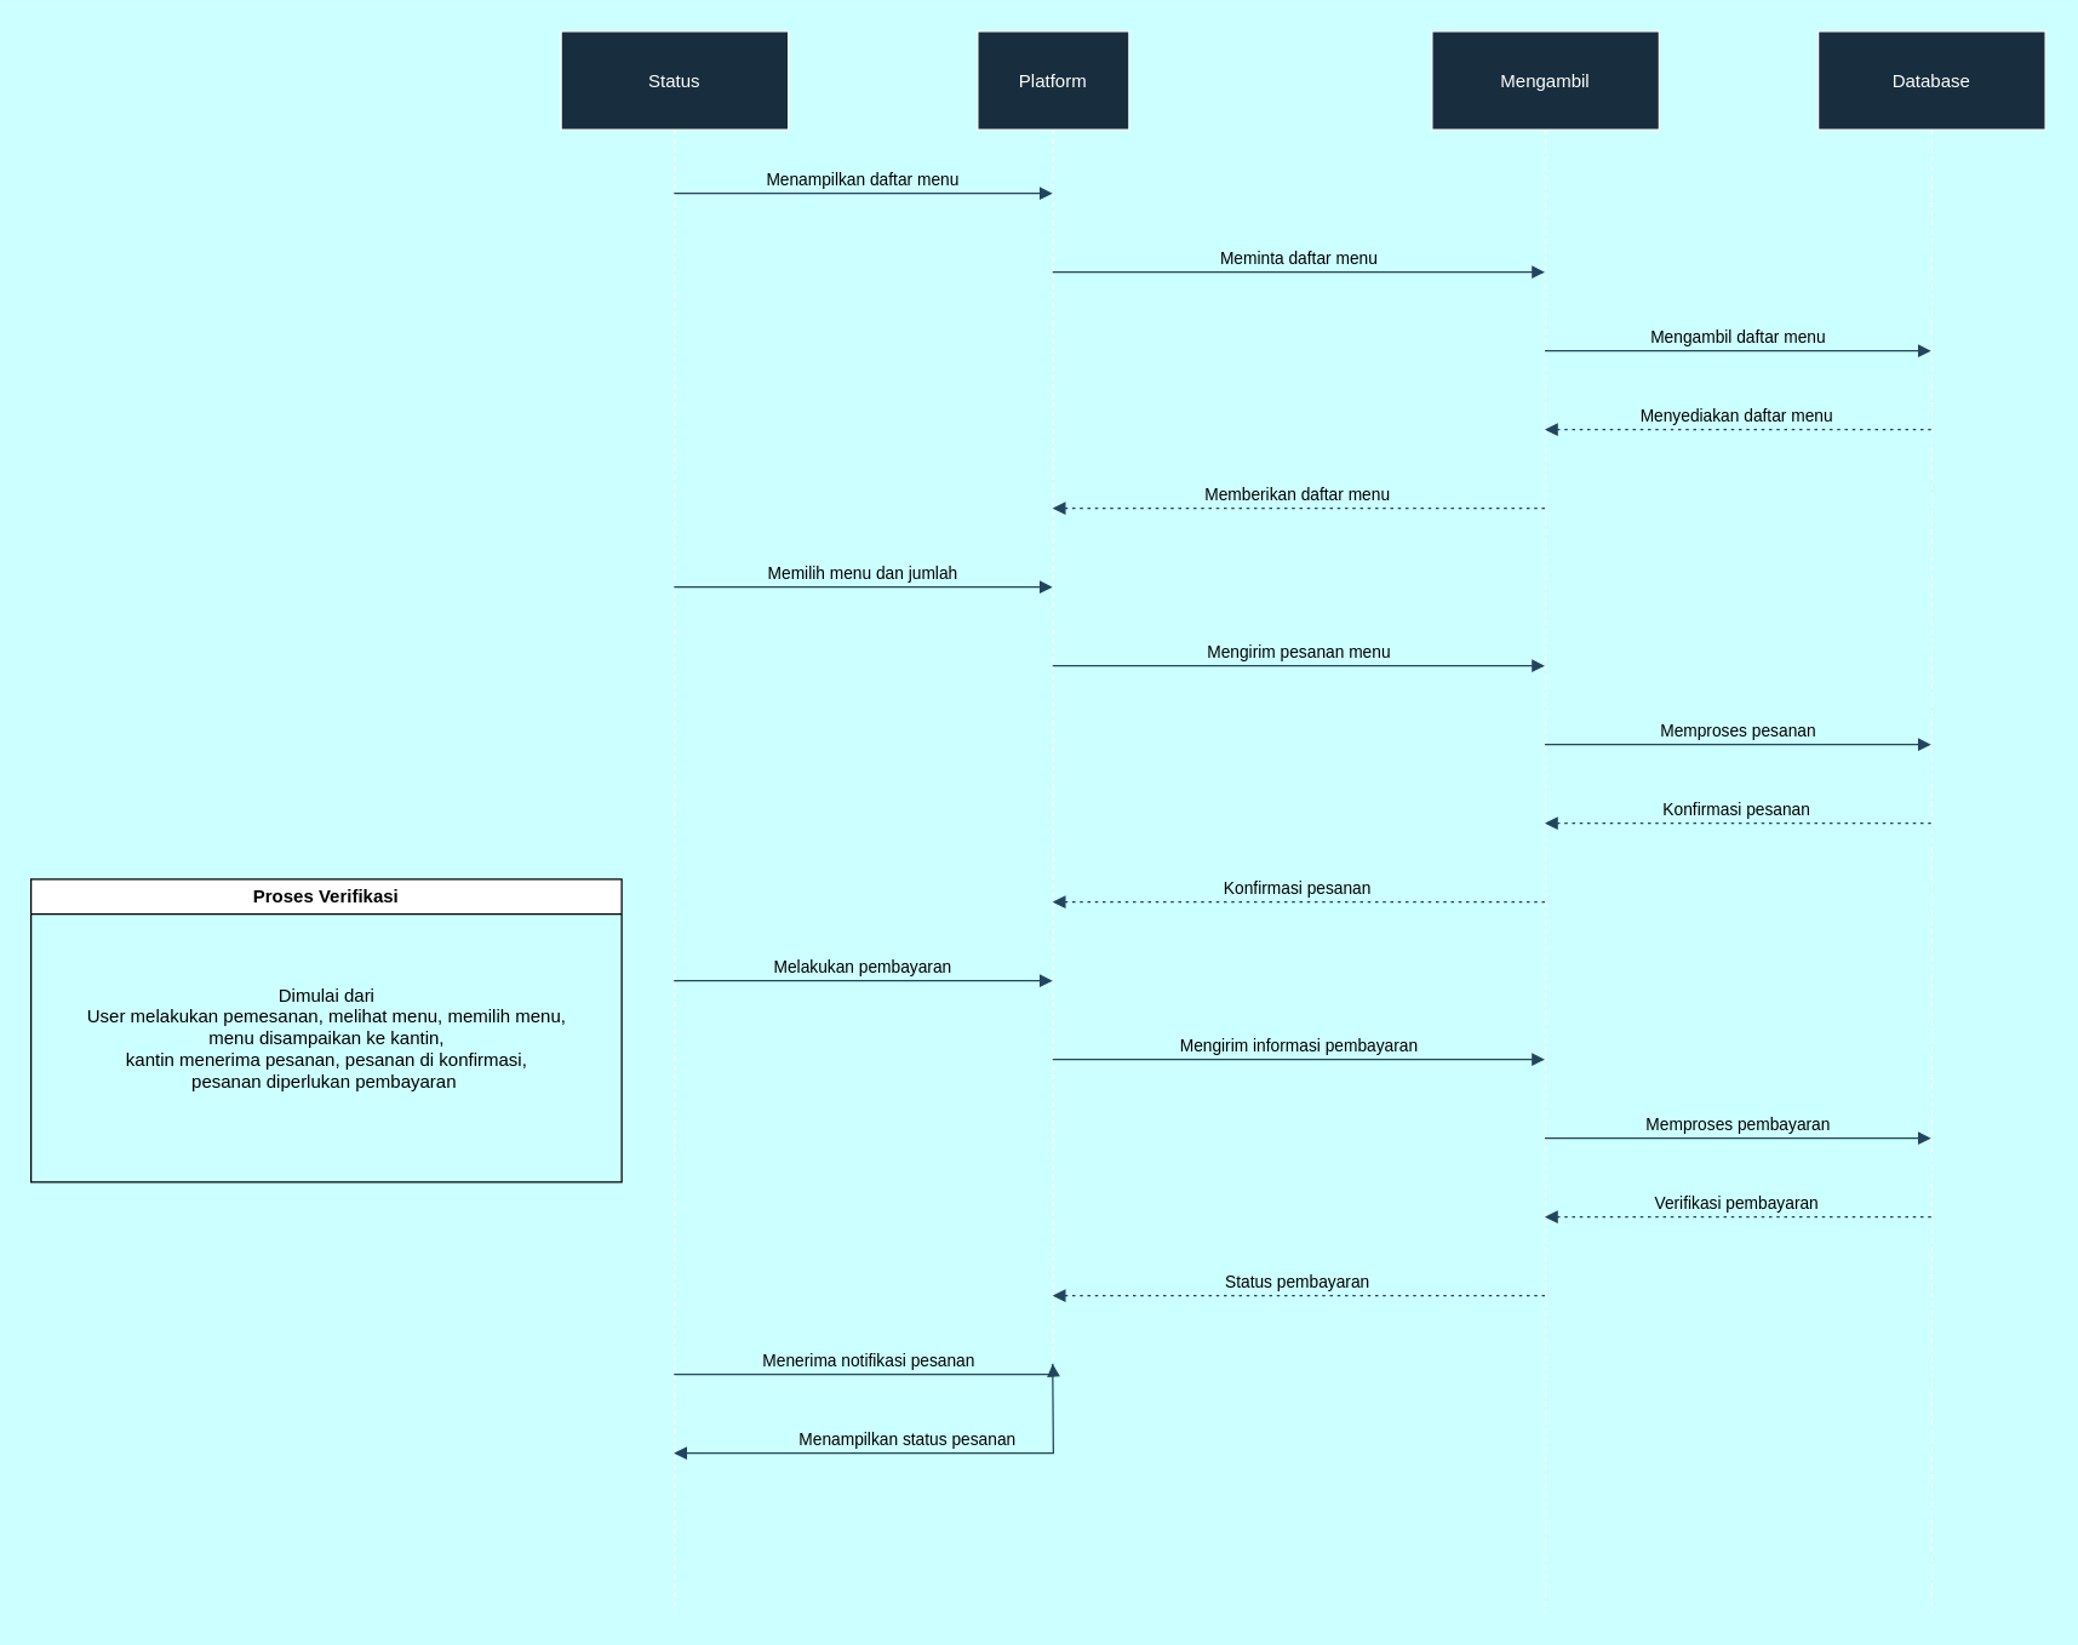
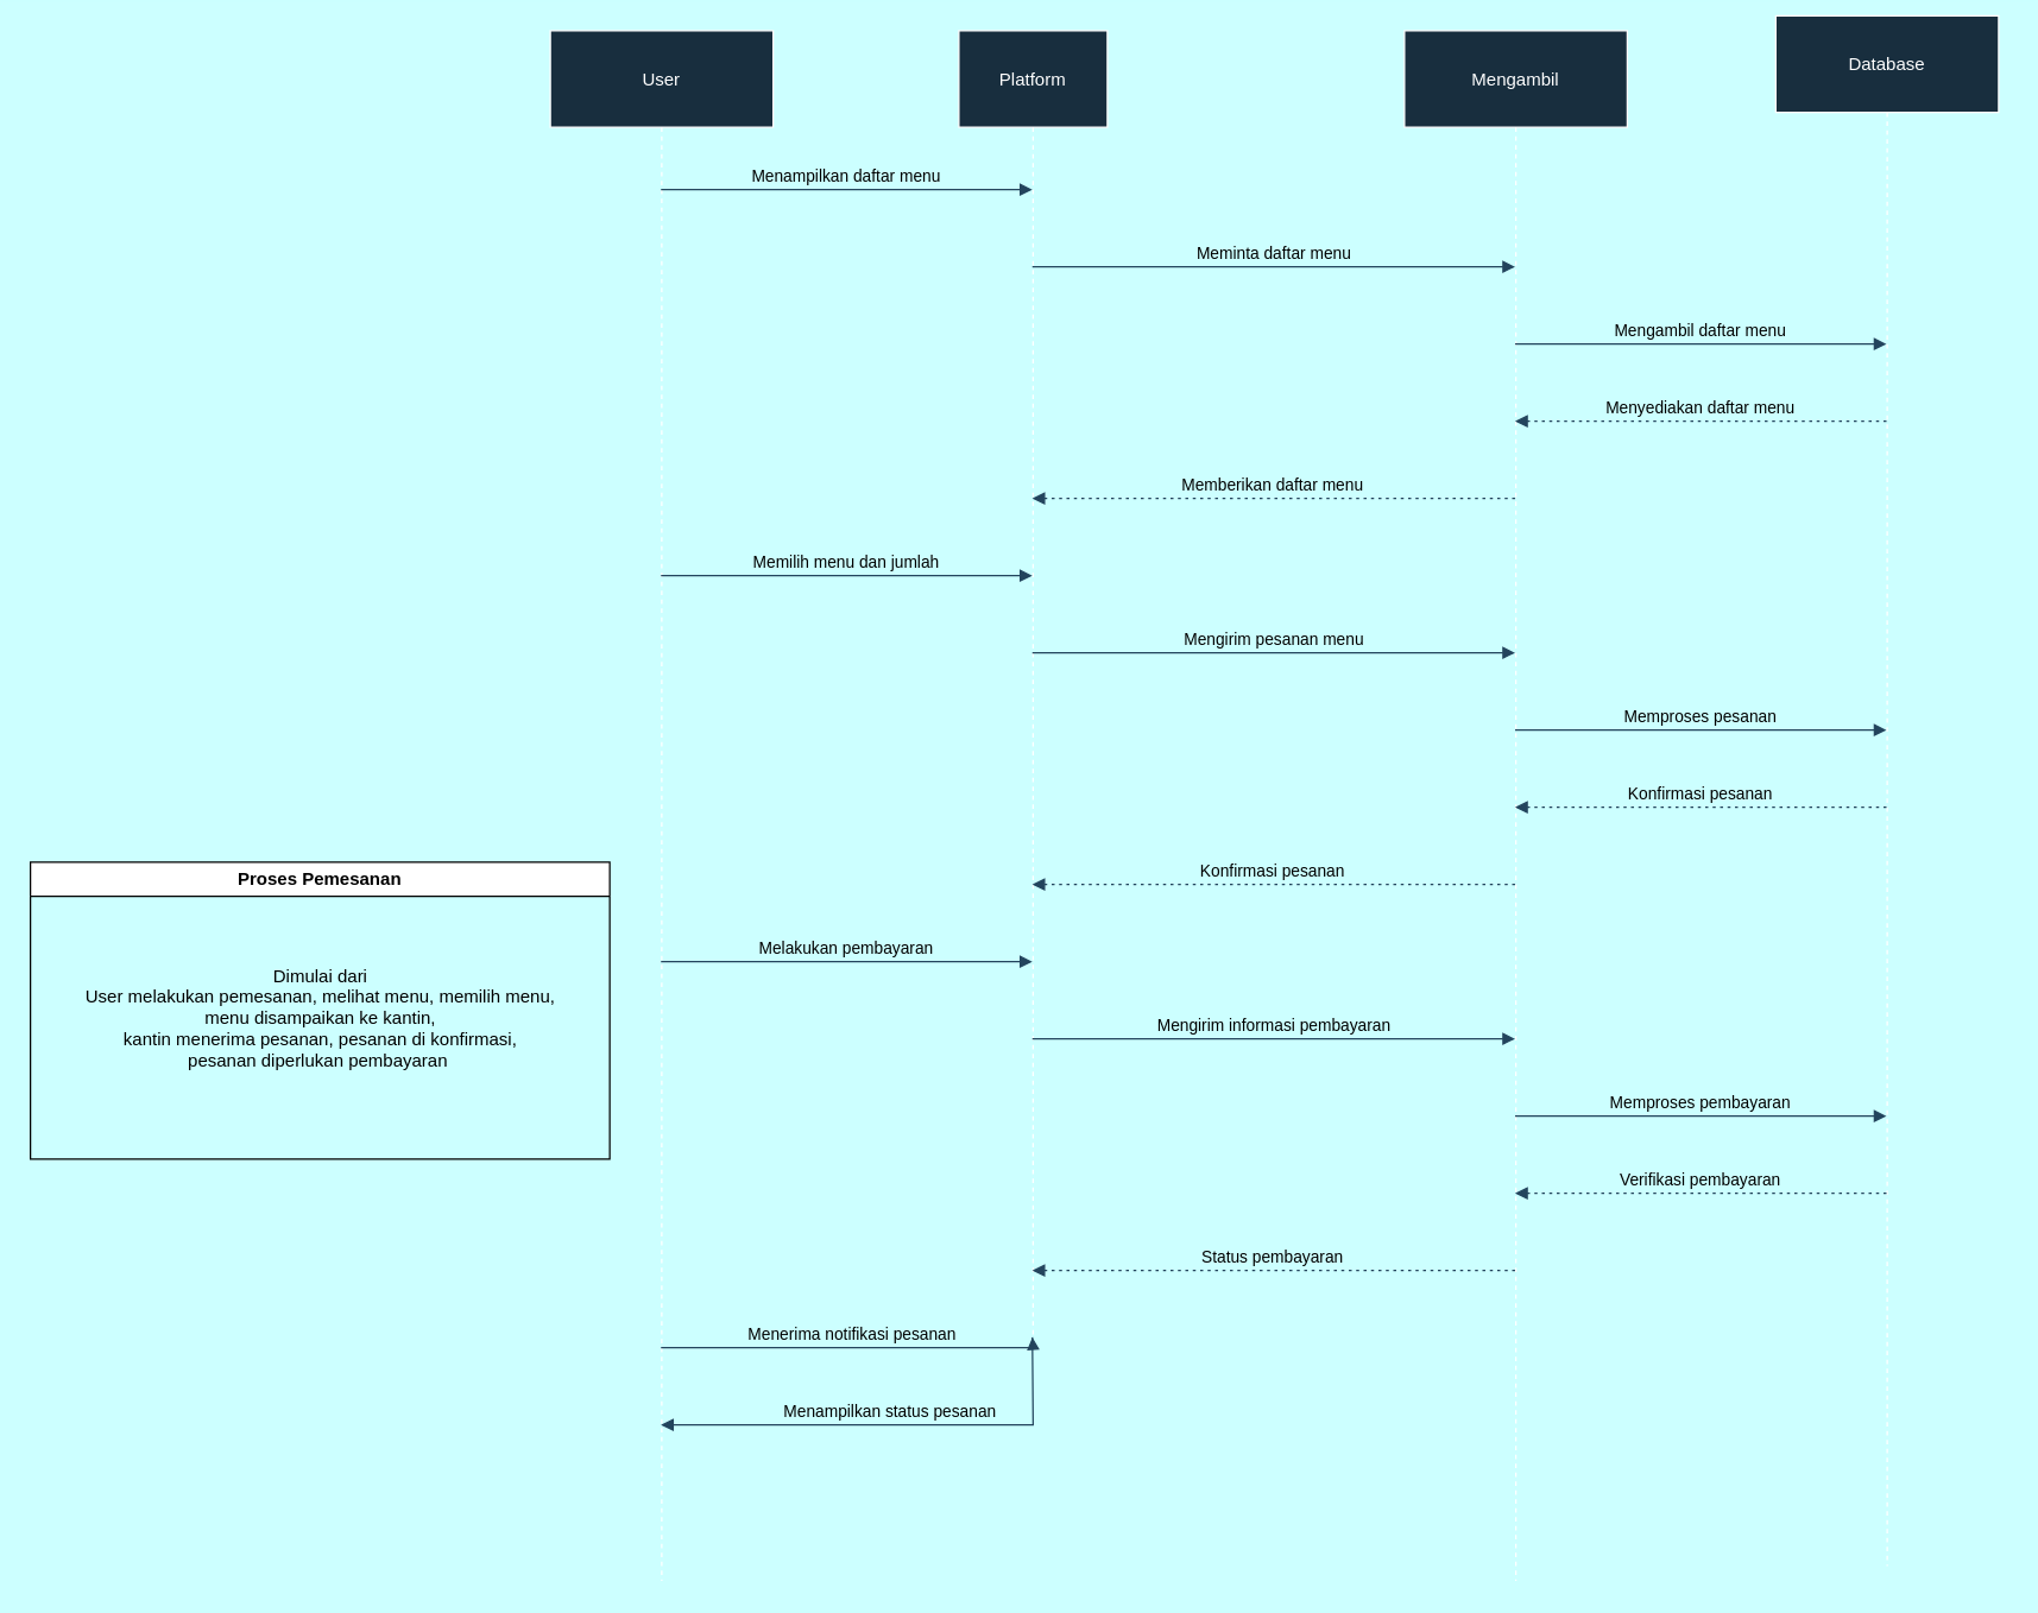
- <mxCell id="2" value="Status" style="shape=umlLifeline;perimeter=lifelinePerimeter;whiteSpace=wrap;container=1;dropTarget=0;collapsible=0;recursiveResize=0;outlineConnect=0;portConstraint=eastwest;newEdgeStyle={&quot;edgeStyle&quot;:&quot;elbowEdgeStyle&quot;,&quot;elbow&quot;:&quot;vertical&quot;,&quot;curved&quot;:0,&quot;rounded&quot;:0};size=65;labelBackgroundColor=none;fillColor=#182E3E;strokeColor=#FFFFFF;fontColor=#FFFFFF;rounded=0;" parent="1" vertex="1"><mxGeometry width="150" height="1044" as="geometry" x="370" y="20" /></mxCell>
+ <mxCell id="2" value="User" style="shape=umlLifeline;perimeter=lifelinePerimeter;whiteSpace=wrap;container=1;dropTarget=0;collapsible=0;recursiveResize=0;outlineConnect=0;portConstraint=eastwest;newEdgeStyle={&quot;edgeStyle&quot;:&quot;elbowEdgeStyle&quot;,&quot;elbow&quot;:&quot;vertical&quot;,&quot;curved&quot;:0,&quot;rounded&quot;:0};size=65;labelBackgroundColor=none;fillColor=#182E3E;strokeColor=#FFFFFF;fontColor=#FFFFFF;rounded=0;" parent="1" vertex="1"><mxGeometry width="150" height="1044" as="geometry" x="370" y="20" /></mxCell>
- <mxCell id="5" value="Database" style="shape=umlLifeline;perimeter=lifelinePerimeter;whiteSpace=wrap;container=1;dropTarget=0;collapsible=0;recursiveResize=0;outlineConnect=0;portConstraint=eastwest;newEdgeStyle={&quot;edgeStyle&quot;:&quot;elbowEdgeStyle&quot;,&quot;elbow&quot;:&quot;vertical&quot;,&quot;curved&quot;:0,&quot;rounded&quot;:0};size=65;labelBackgroundColor=none;fillColor=#182E3E;strokeColor=#FFFFFF;fontColor=#FFFFFF;rounded=0;" parent="1" vertex="1"><mxGeometry x="1200" width="150" height="1044" as="geometry" y="20" /></mxCell>
+ <mxCell id="5" value="Database" style="shape=umlLifeline;perimeter=lifelinePerimeter;whiteSpace=wrap;container=1;dropTarget=0;collapsible=0;recursiveResize=0;outlineConnect=0;portConstraint=eastwest;newEdgeStyle={&quot;edgeStyle&quot;:&quot;elbowEdgeStyle&quot;,&quot;elbow&quot;:&quot;vertical&quot;,&quot;curved&quot;:0,&quot;rounded&quot;:0};size=65;labelBackgroundColor=none;fillColor=#182E3E;strokeColor=#FFFFFF;fontColor=#FFFFFF;rounded=0;" parent="1" vertex="1"><mxGeometry x="1195" y="10" width="150" height="1044" as="geometry" /></mxCell>
- <mxCell id="23" value="Proses Verifikasi" style="swimlane;whiteSpace=wrap;html=1;" parent="1" vertex="1"><mxGeometry x="20" y="580" width="390" height="200" as="geometry" /></mxCell>
+ <mxCell id="23" value="Proses Pemesanan" style="swimlane;whiteSpace=wrap;html=1;" parent="1" vertex="1"><mxGeometry x="20" y="580" width="390" height="200" as="geometry" /></mxCell>
